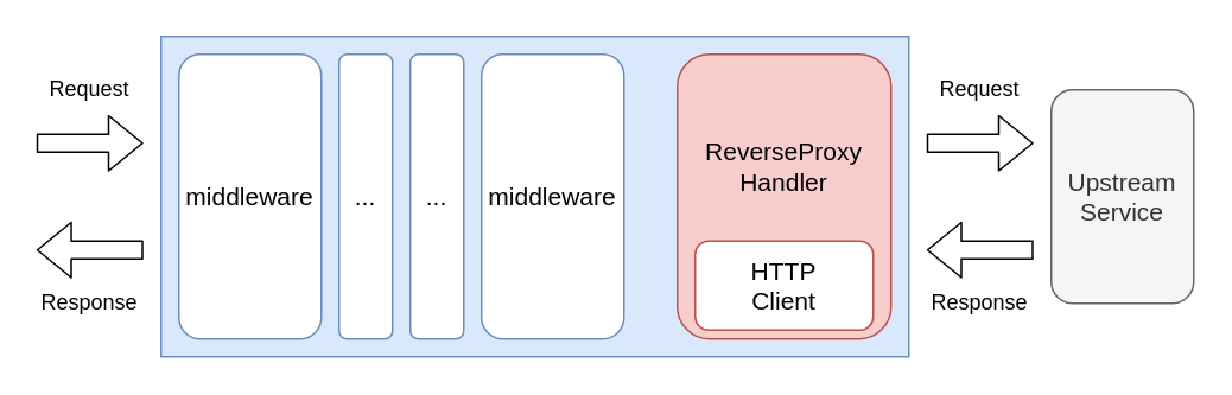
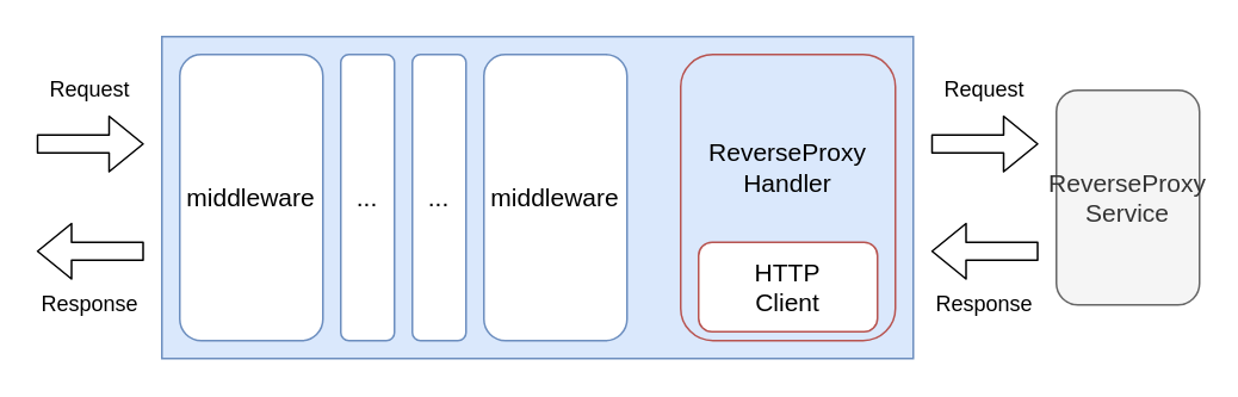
- <mxCell id="3" value="ReverseProxy&lt;br&gt;Handler&lt;br&gt;&amp;nbsp;&lt;br&gt;&amp;nbsp;" style="rounded=1;whiteSpace=wrap;html=1;fontSize=14;strokeColor=#b85450;fillColor=#f8cecc;" parent="1" vertex="1"><mxGeometry x="380" y="30" width="120" height="160" as="geometry" /></mxCell>
+ <mxCell id="3" value="ReverseProxy&lt;br&gt;Handler&lt;br&gt;&amp;nbsp;&lt;br&gt;&amp;nbsp;" style="rounded=1;whiteSpace=wrap;html=1;fontSize=14;strokeColor=#b85450;fillColor=#dae8fc;" parent="1" vertex="1"><mxGeometry x="380" y="30" width="120" height="160" as="geometry" /></mxCell>
- <mxCell id="13" value="Upstream&lt;br&gt;Service" style="rounded=1;whiteSpace=wrap;html=1;fontSize=14;strokeColor=#666666;fillColor=#f5f5f5;fontColor=#333333;" vertex="1" parent="1"><mxGeometry x="590" y="50" width="80" height="120" as="geometry" /></mxCell>
+ <mxCell id="13" value="ReverseProxy&lt;br&gt;Service" style="rounded=1;whiteSpace=wrap;html=1;fontSize=14;strokeColor=#666666;fillColor=#f5f5f5;fontColor=#333333;" vertex="1" parent="1"><mxGeometry x="590" y="50" width="80" height="120" as="geometry" /></mxCell>
